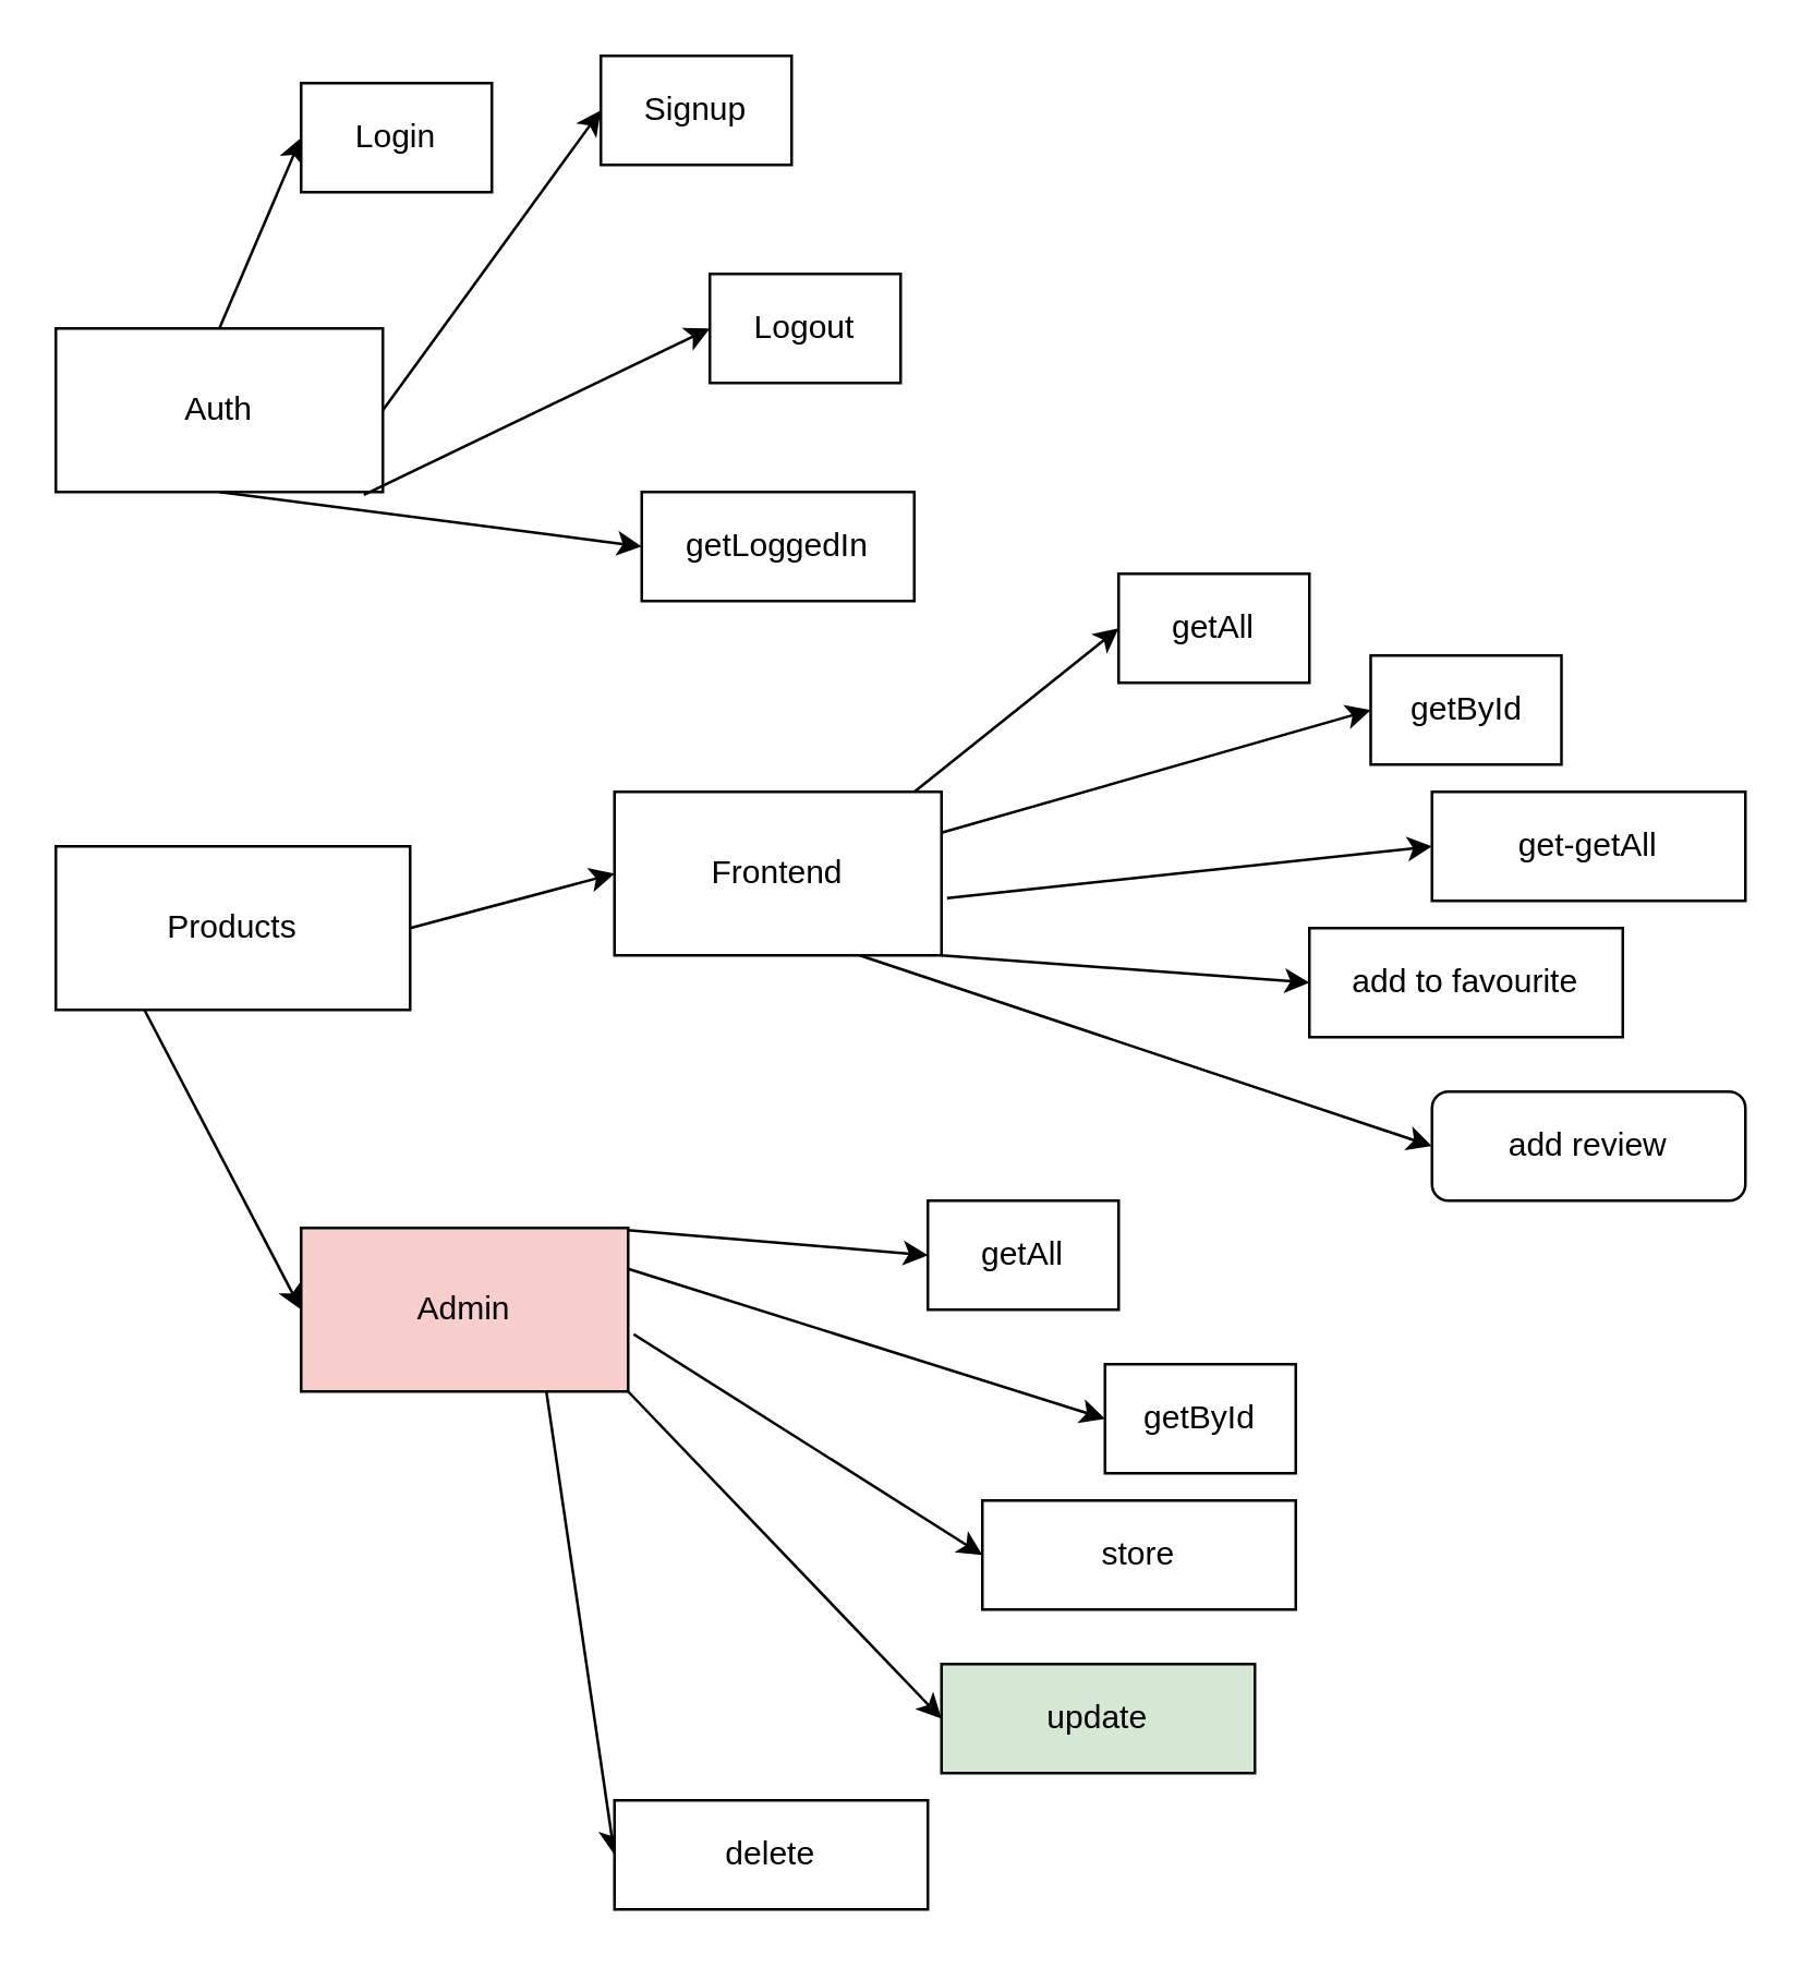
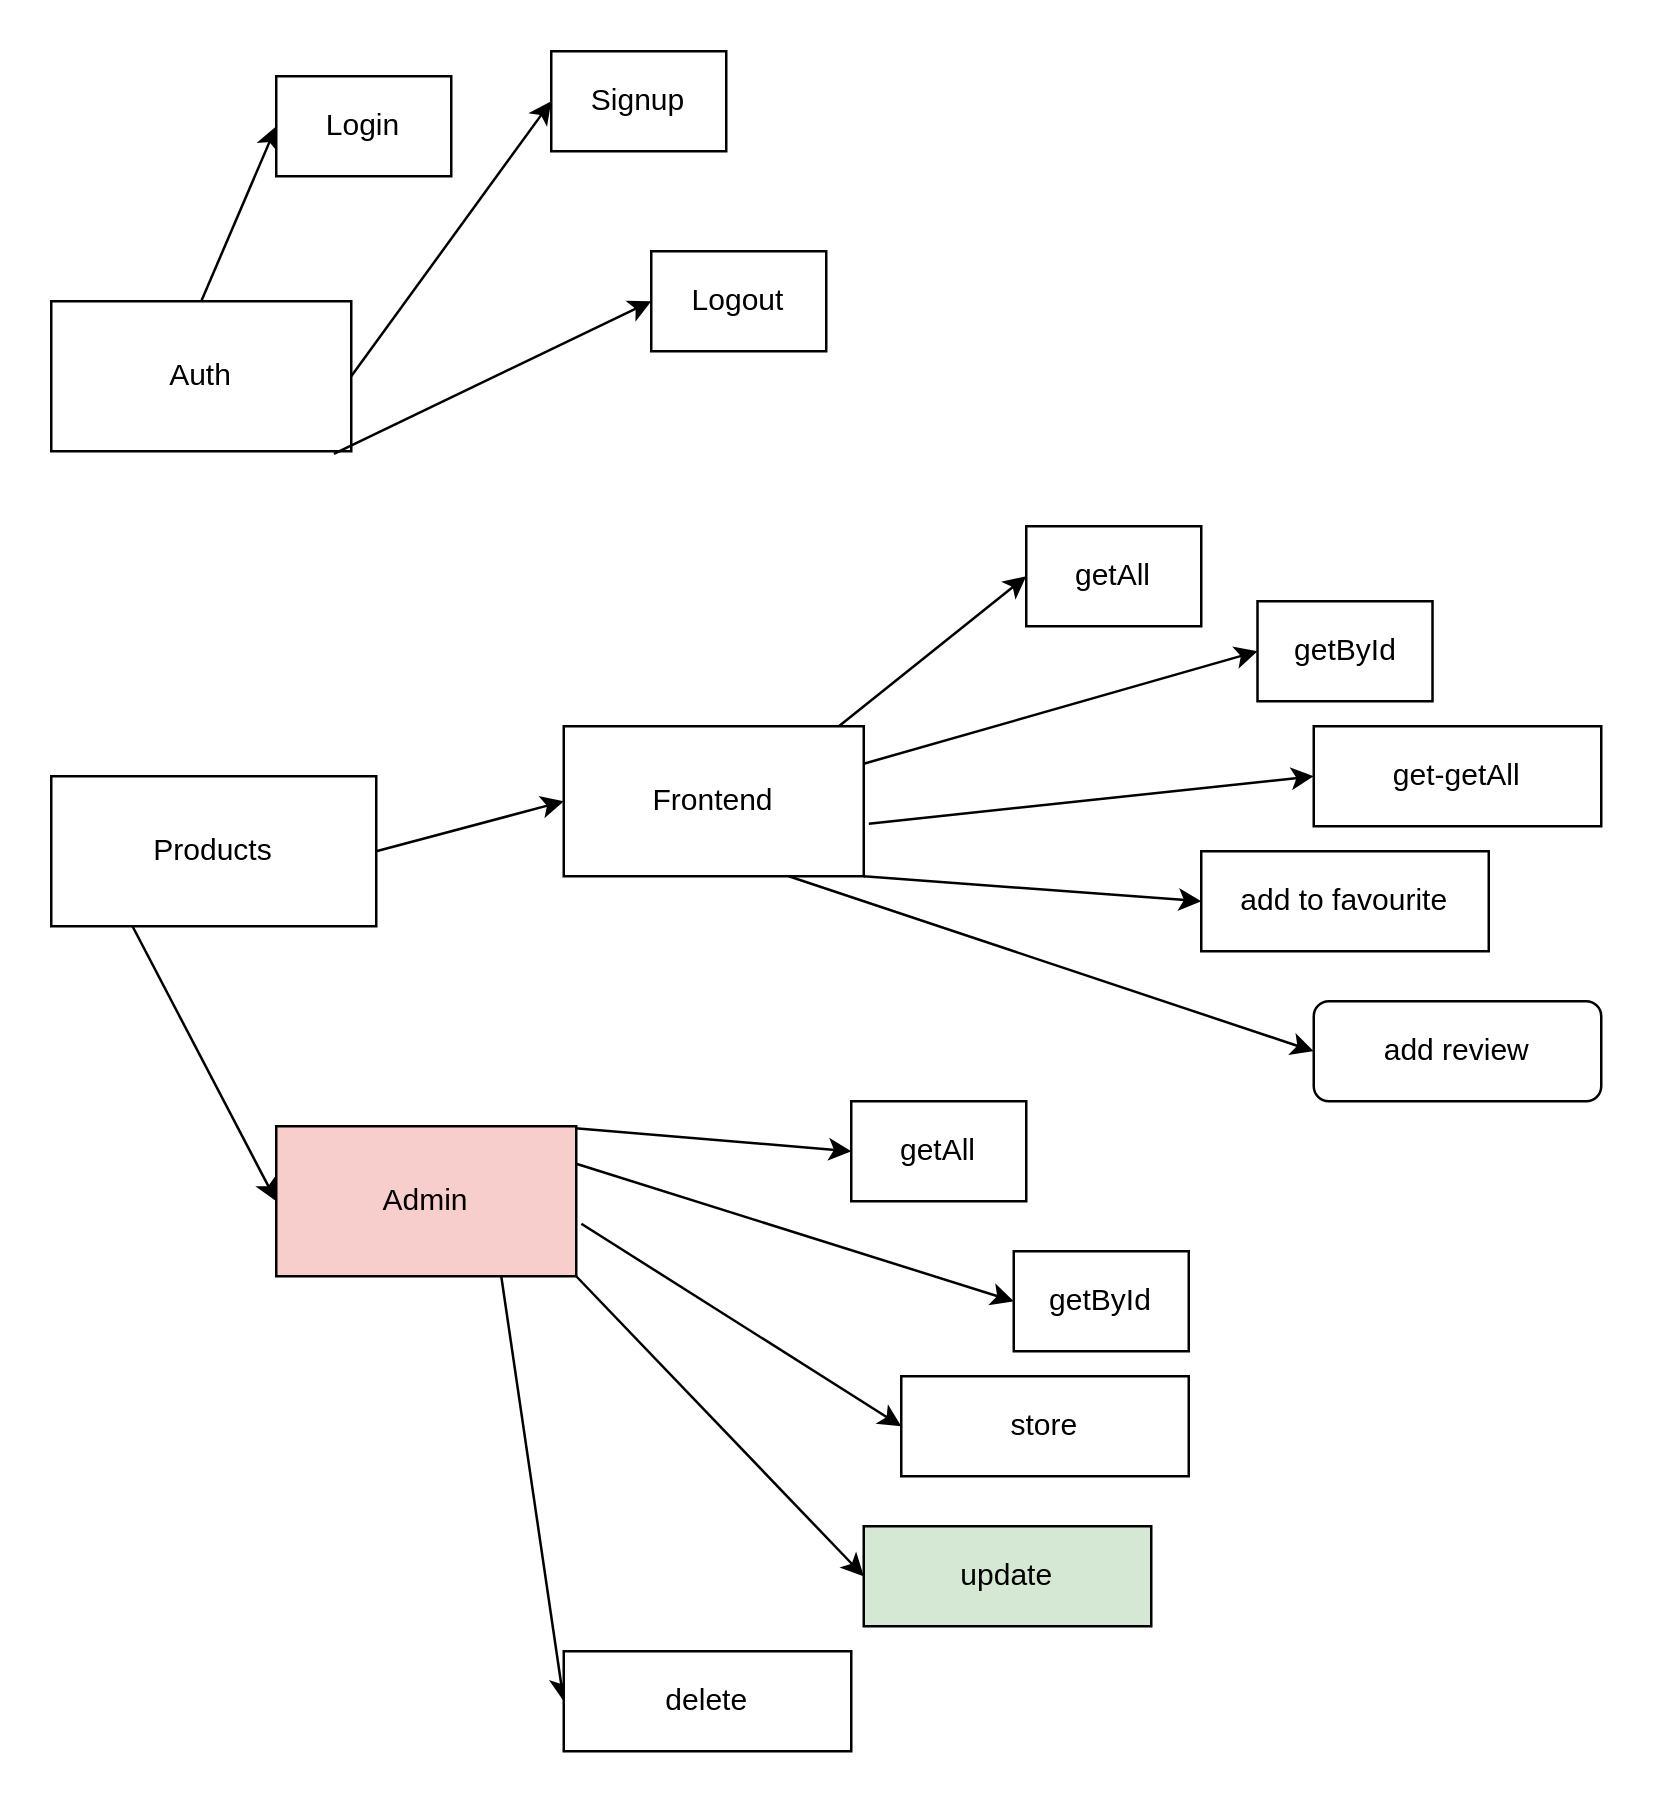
- <mxCell id="9" style="edgeStyle=none;html=1;exitX=0.5;exitY=1;exitDx=0;exitDy=0;entryX=0;entryY=0.5;entryDx=0;entryDy=0;" edge="1" parent="1" target="10" source="3"><mxGeometry relative="1" as="geometry"><mxPoint x="60" y="320" as="sourcePoint" /></mxGeometry></mxCell>
- <mxCell id="10" value="getLoggedIn" style="rounded=0;whiteSpace=wrap;html=1;" vertex="1" parent="1"><mxGeometry x="235" y="180" width="100" height="40" as="geometry" /></mxCell>
